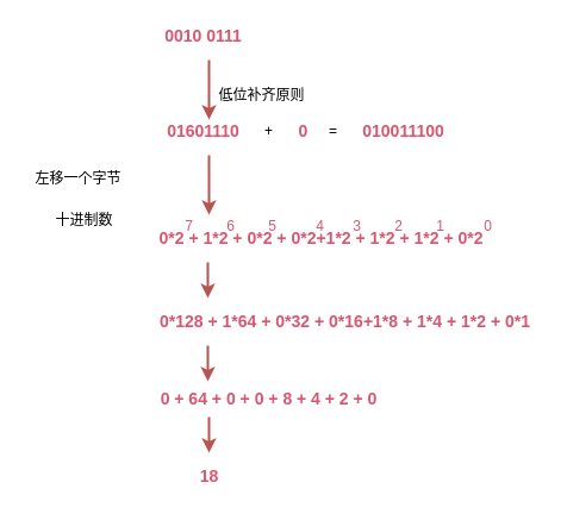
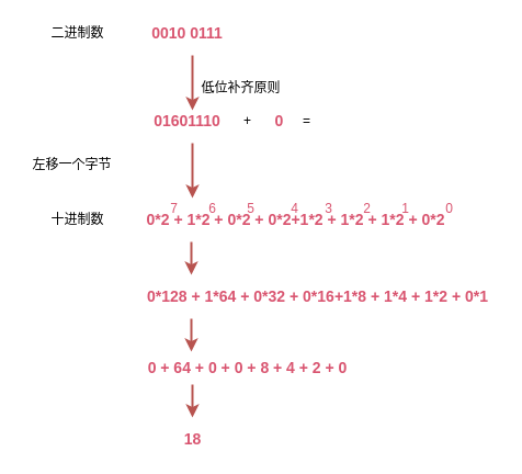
+ <mxCell id="10" value="二进制数" style="text;html=1;align=center;verticalAlign=middle;resizable=0;points=[];autosize=1;" vertex="1" parent="1"><mxGeometry x="40" y="20" width="60" height="20" as="geometry" /></mxCell>
- <mxCell id="15" value="010011100" style="text;html=1;align=center;verticalAlign=middle;resizable=0;points=[];autosize=1;fontSize=14;fontColor=#D95570;fontStyle=1" vertex="1" parent="1"><mxGeometry x="298" y="100" width="80" height="20" as="geometry" /></mxCell>
- <mxCell id="17" value="十进制数" style="text;html=1;align=center;verticalAlign=middle;resizable=0;points=[];autosize=1;" vertex="1" parent="1"><mxGeometry x="40" y="175" width="60" height="20" as="geometry" /></mxCell>
+ <mxCell id="17" value="十进制数" style="text;html=1;align=center;verticalAlign=middle;resizable=0;points=[];autosize=1;" vertex="1" parent="1"><mxGeometry x="40" y="190" width="60" height="20" as="geometry" /></mxCell>
